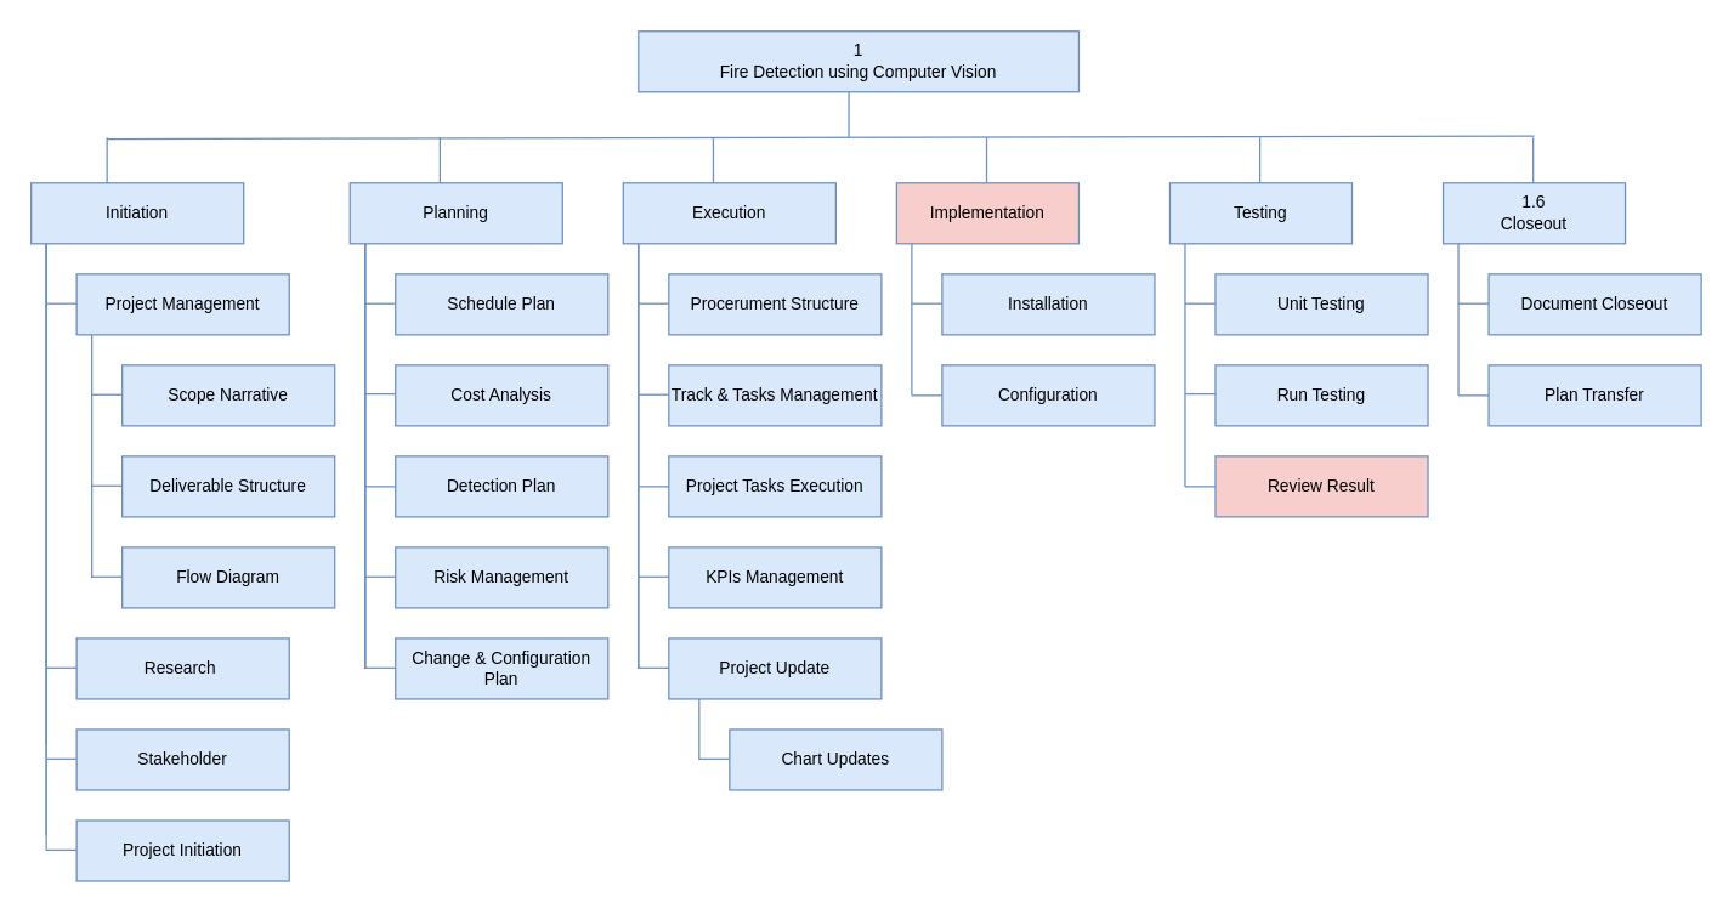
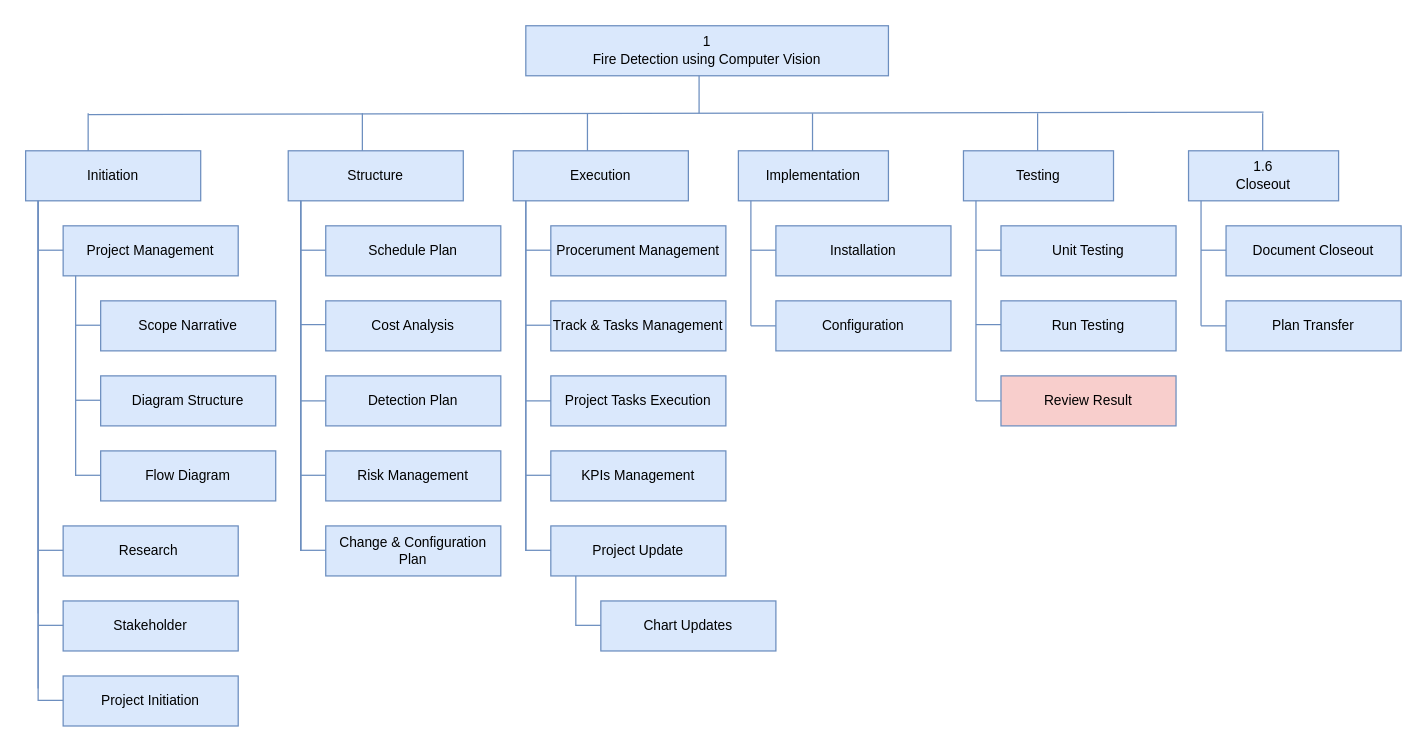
- <mxCell id="5" value="Planning" style="rounded=0;whiteSpace=wrap;html=1;fillColor=#dae8fc;strokeColor=#6c8ebf;fontSize=11;" parent="1" vertex="1"><mxGeometry x="230" y="120" width="140" height="40" as="geometry" /></mxCell>
+ <mxCell id="5" value="Structure" style="rounded=0;whiteSpace=wrap;html=1;fillColor=#dae8fc;strokeColor=#6c8ebf;fontSize=11;" parent="1" vertex="1"><mxGeometry x="230" y="120" width="140" height="40" as="geometry" /></mxCell>
- <mxCell id="27" value="Implementation" style="rounded=0;whiteSpace=wrap;html=1;align=center;fillColor=#f8cecc;strokeColor=#6c8ebf;fontSize=11;" parent="1" vertex="1"><mxGeometry x="590" y="120" width="120" height="40" as="geometry" /></mxCell>
+ <mxCell id="27" value="Implementation" style="rounded=0;whiteSpace=wrap;html=1;align=center;fillColor=#dae8fc;strokeColor=#6c8ebf;fontSize=11;" parent="1" vertex="1"><mxGeometry x="590" y="120" width="120" height="40" as="geometry" /></mxCell>
- <mxCell id="18" value="&lt;font style=&quot;font-size: 11px&quot;&gt;Procerument Structure&lt;/font&gt;" style="rounded=0;whiteSpace=wrap;html=1;fillColor=#dae8fc;strokeColor=#6c8ebf;fontSize=11;" parent="1" vertex="1"><mxGeometry x="440" y="180" width="140" height="40" as="geometry" /></mxCell>
+ <mxCell id="18" value="&lt;font style=&quot;font-size: 11px&quot;&gt;Procerument Management&lt;/font&gt;" style="rounded=0;whiteSpace=wrap;html=1;fillColor=#dae8fc;strokeColor=#6c8ebf;fontSize=11;" parent="1" vertex="1"><mxGeometry x="440" y="180" width="140" height="40" as="geometry" /></mxCell>
- <mxCell id="11" value="Deliverable Structure" style="rounded=0;whiteSpace=wrap;html=1;fillColor=#dae8fc;strokeColor=#6c8ebf;fontSize=11;" parent="1" vertex="1"><mxGeometry x="80" y="300" width="140" height="40" as="geometry" /></mxCell>
+ <mxCell id="11" value="Diagram Structure" style="rounded=0;whiteSpace=wrap;html=1;fillColor=#dae8fc;strokeColor=#6c8ebf;fontSize=11;" parent="1" vertex="1"><mxGeometry x="80" y="300" width="140" height="40" as="geometry" /></mxCell>
